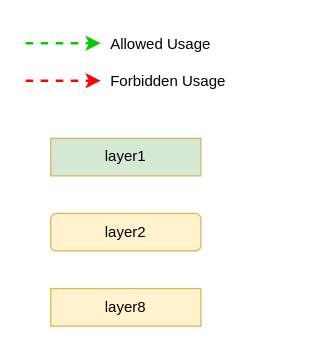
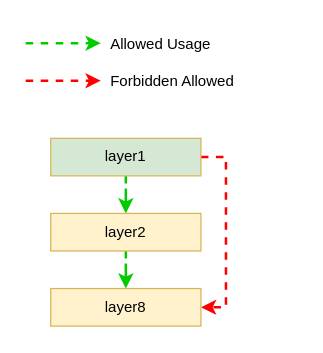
- <mxCell id="11" value="Forbidden Usage" style="text;html=1;align=left;verticalAlign=middle;whiteSpace=wrap;rounded=0;" vertex="1" parent="1"><mxGeometry x="86" y="50" width="150" height="30" as="geometry" /></mxCell>
+ <mxCell id="11" value="Forbidden Allowed" style="text;html=1;align=left;verticalAlign=middle;whiteSpace=wrap;rounded=0;" vertex="1" parent="1"><mxGeometry x="86" y="50" width="150" height="30" as="geometry" /></mxCell>
+ <mxCell id="2" style="edgeStyle=orthogonalEdgeStyle;rounded=0;orthogonalLoop=1;jettySize=auto;html=1;entryX=0.5;entryY=0;entryDx=0;entryDy=0;dashed=1;strokeColor=#00CC00;strokeWidth=2;" edge="1" parent="1" source="4" target="6"><mxGeometry relative="1" as="geometry" /></mxCell>
+ <mxCell id="3" style="edgeStyle=orthogonalEdgeStyle;rounded=0;orthogonalLoop=1;jettySize=auto;html=1;entryX=1;entryY=0.5;entryDx=0;entryDy=0;dashed=1;strokeColor=#FF0000;strokeWidth=2;" edge="1" parent="1" source="4" target="7"><mxGeometry relative="1" as="geometry"><Array as="points"><mxPoint x="180" y="125" /><mxPoint x="180" y="245" /></Array></mxGeometry></mxCell>
- <mxCell id="6" value="layer2" style="whiteSpace=wrap;html=1;fillColor=#fff2cc;strokeColor=#d6b656;rounded=1;" vertex="1" parent="1"><mxGeometry x="40" y="170" width="120" height="30" as="geometry" /></mxCell>
+ <mxCell id="6" value="layer2" style="rounded=0;whiteSpace=wrap;html=1;fillColor=#fff2cc;strokeColor=#d6b656;" vertex="1" parent="1"><mxGeometry x="40" y="170" width="120" height="30" as="geometry" /></mxCell>
+ <mxCell id="5" style="edgeStyle=orthogonalEdgeStyle;rounded=0;orthogonalLoop=1;jettySize=auto;html=1;dashed=1;strokeColor=#00CC00;align=center;verticalAlign=middle;fontFamily=Helvetica;fontSize=11;fontColor=default;labelBackgroundColor=default;endArrow=classic;strokeWidth=2;" edge="1" parent="1" source="6" target="7"><mxGeometry relative="1" as="geometry" /></mxCell>
